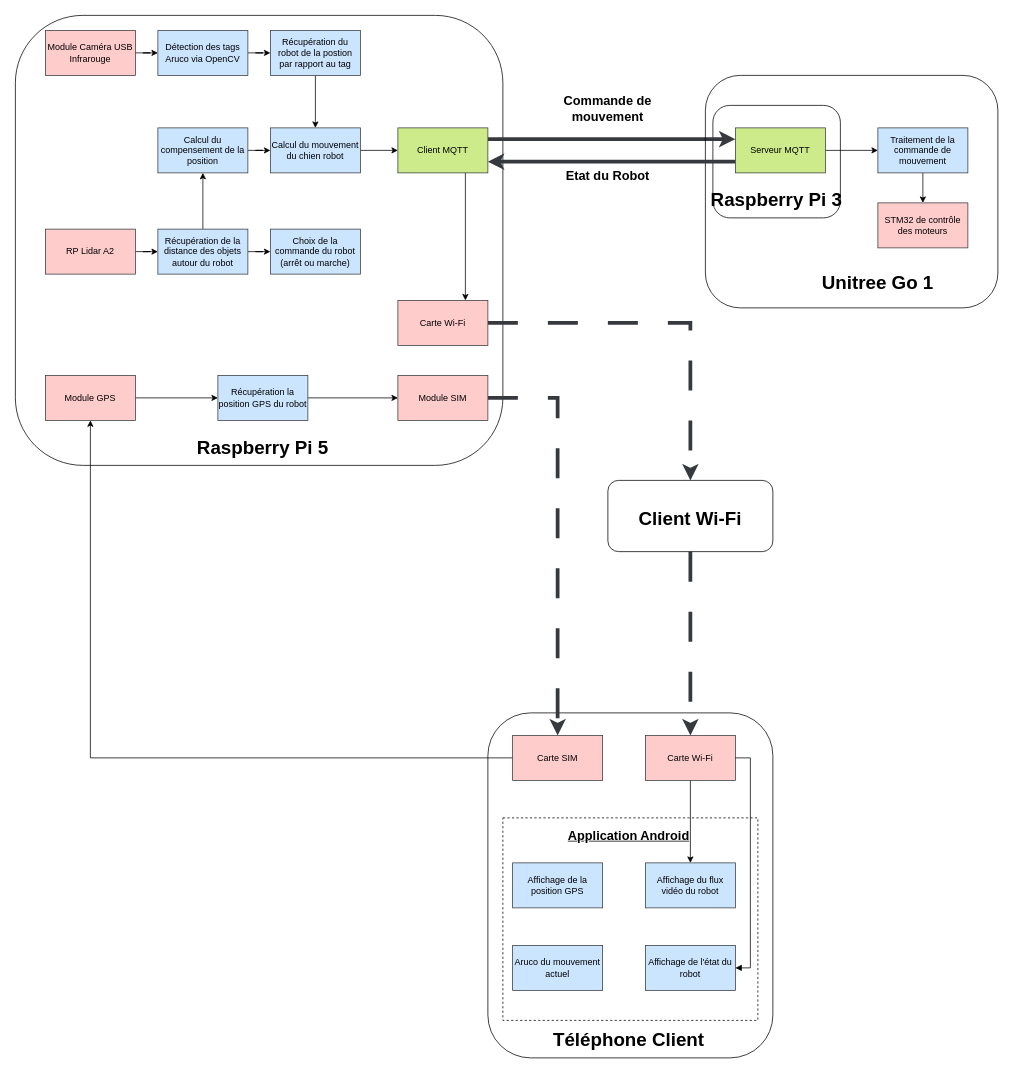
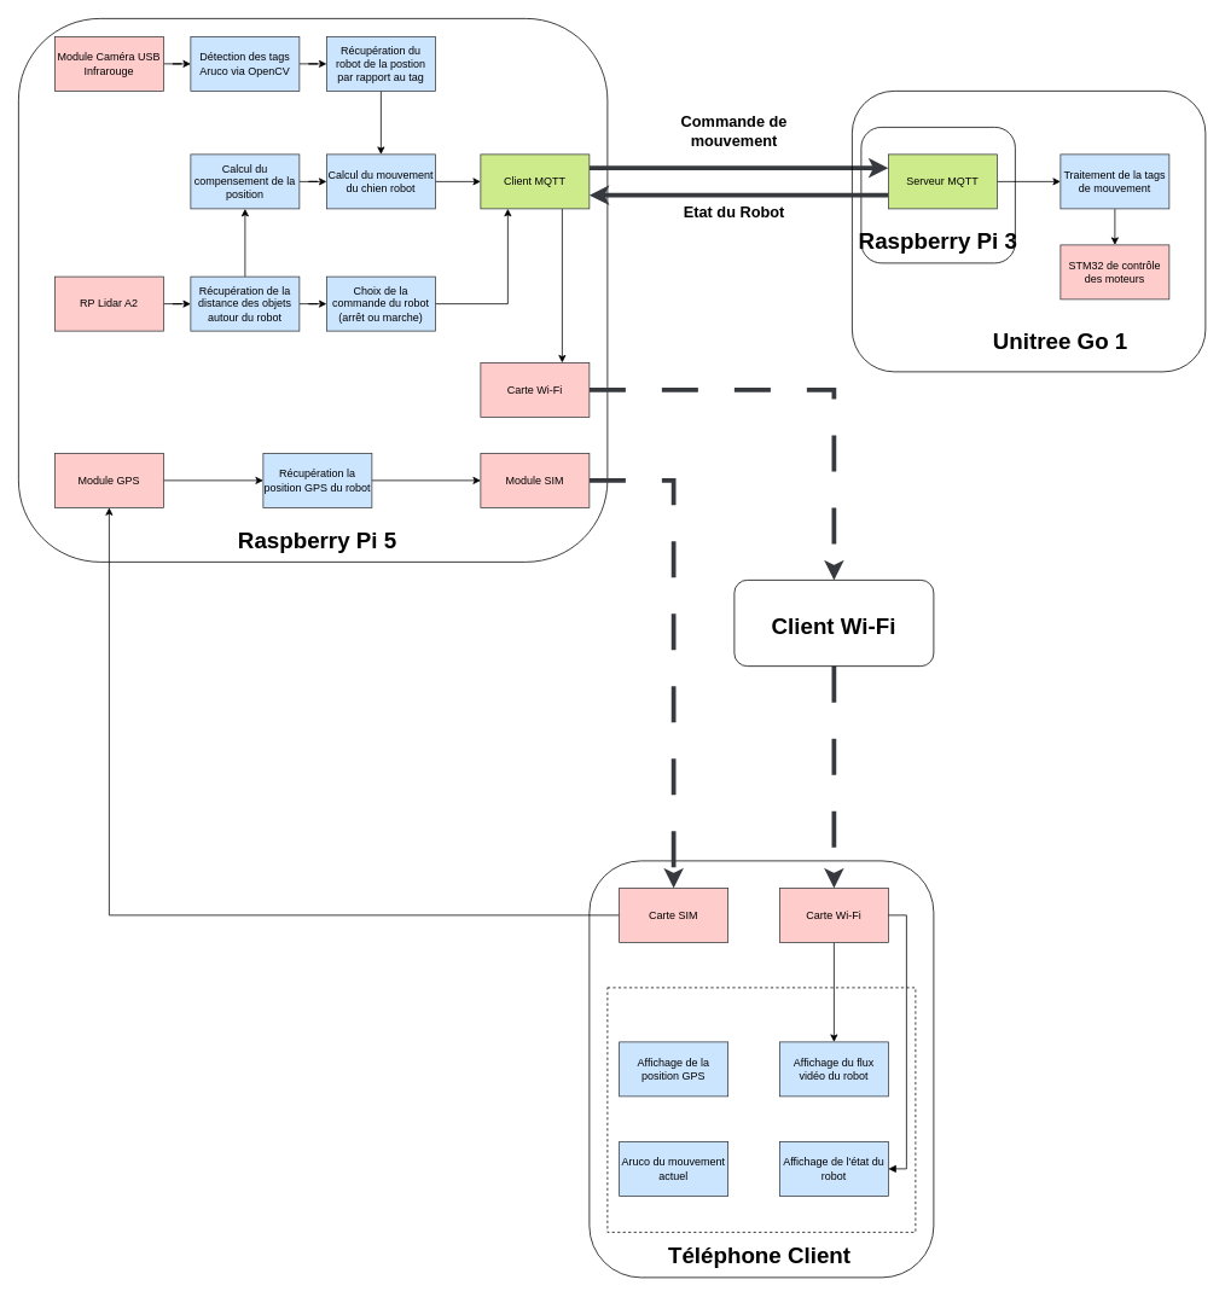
- <mxCell id="28" value="Traitement de la commande de mouvement" style="rounded=0;whiteSpace=wrap;html=1;fillColor=#cce5ff;strokeColor=#36393d;" vertex="1" parent="1"><mxGeometry x="1170" y="170" width="120" height="60" as="geometry" /></mxCell>
+ <mxCell id="28" value="Traitement de la tags de mouvement" style="rounded=0;whiteSpace=wrap;html=1;fillColor=#cce5ff;strokeColor=#36393d;" vertex="1" parent="1"><mxGeometry x="1170" y="170" width="120" height="60" as="geometry" /></mxCell>
+ <mxCell id="31" style="edgeStyle=orthogonalEdgeStyle;rounded=0;orthogonalLoop=1;jettySize=auto;html=1;entryX=0.25;entryY=1;entryDx=0;entryDy=0;" edge="1" parent="1" source="32" target="15"><mxGeometry relative="1" as="geometry" /></mxCell>
- <mxCell id="47" value="&lt;font style=&quot;font-size: 17px;&quot;&gt;&lt;b&gt;&lt;u&gt;Application Android&lt;/u&gt;&lt;/b&gt;&lt;/font&gt;" style="text;html=1;align=center;verticalAlign=middle;whiteSpace=wrap;rounded=0;" vertex="1" parent="1"><mxGeometry x="733" y="1100" width="210" height="30" as="geometry" /></mxCell>
